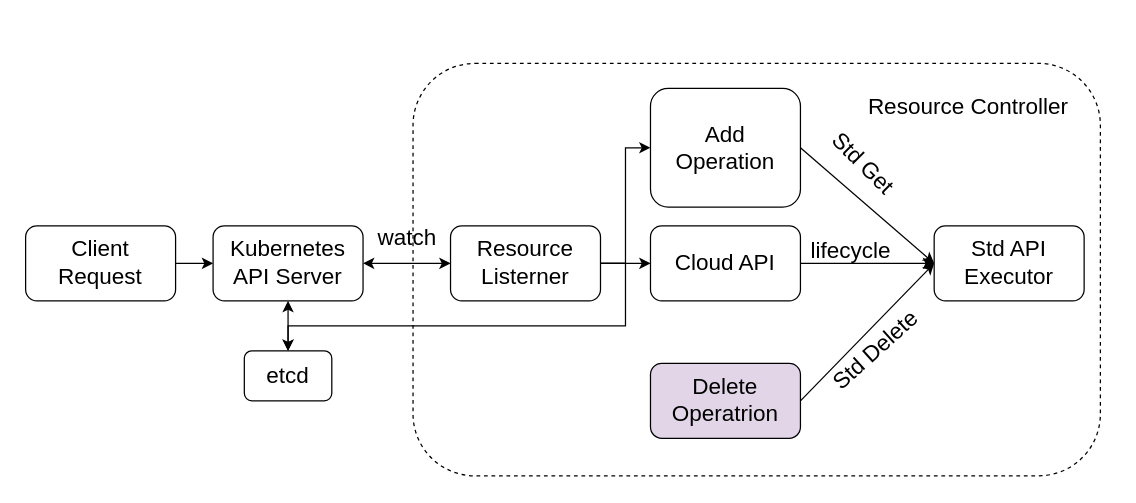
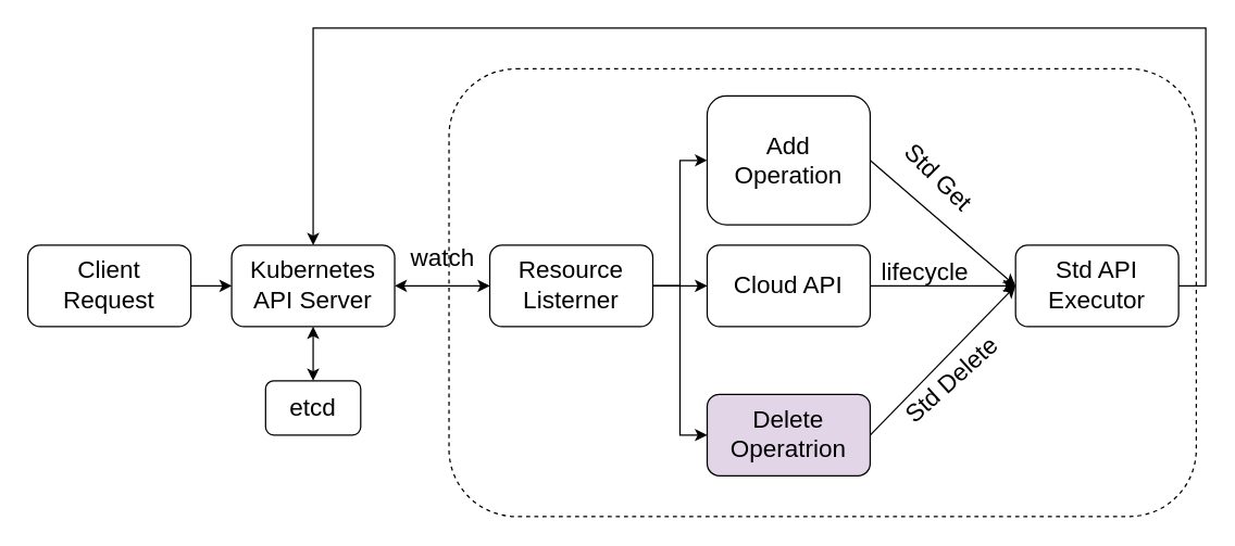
+ <mxCell id="18" style="edgeStyle=orthogonalEdgeStyle;rounded=0;orthogonalLoop=1;jettySize=auto;html=1;exitX=1;exitY=0.5;exitDx=0;exitDy=0;entryX=0.5;entryY=0;entryDx=0;entryDy=0;fontSize=18;" edge="1" parent="1" source="19" target="13"><mxGeometry relative="1" as="geometry"><Array as="points"><mxPoint x="887" y="210" /><mxPoint x="887" y="20" /><mxPoint x="230" y="20" /></Array></mxGeometry></mxCell>
- <mxCell id="25" value="Resource Controller" style="text;html=1;strokeColor=none;fillColor=none;align=center;verticalAlign=middle;whiteSpace=wrap;rounded=0;dashed=1;fontSize=18;" vertex="1" parent="1"><mxGeometry x="682" y="70" width="185" height="30" as="geometry" /></mxCell>
- <mxCell id="10" style="edgeStyle=orthogonalEdgeStyle;rounded=0;orthogonalLoop=1;jettySize=auto;html=1;exitX=1;exitY=0.5;exitDx=0;exitDy=0;fontSize=18;" edge="1" parent="1" source="11" target="4"><mxGeometry relative="1" as="geometry" /></mxCell>
+ <mxCell id="10" style="edgeStyle=orthogonalEdgeStyle;rounded=0;orthogonalLoop=1;jettySize=auto;html=1;exitX=1;exitY=0.5;exitDx=0;exitDy=0;entryX=0;entryY=0.5;entryDx=0;entryDy=0;fontSize=18;" edge="1" parent="1" source="11" target="15"><mxGeometry relative="1" as="geometry" /></mxCell>
